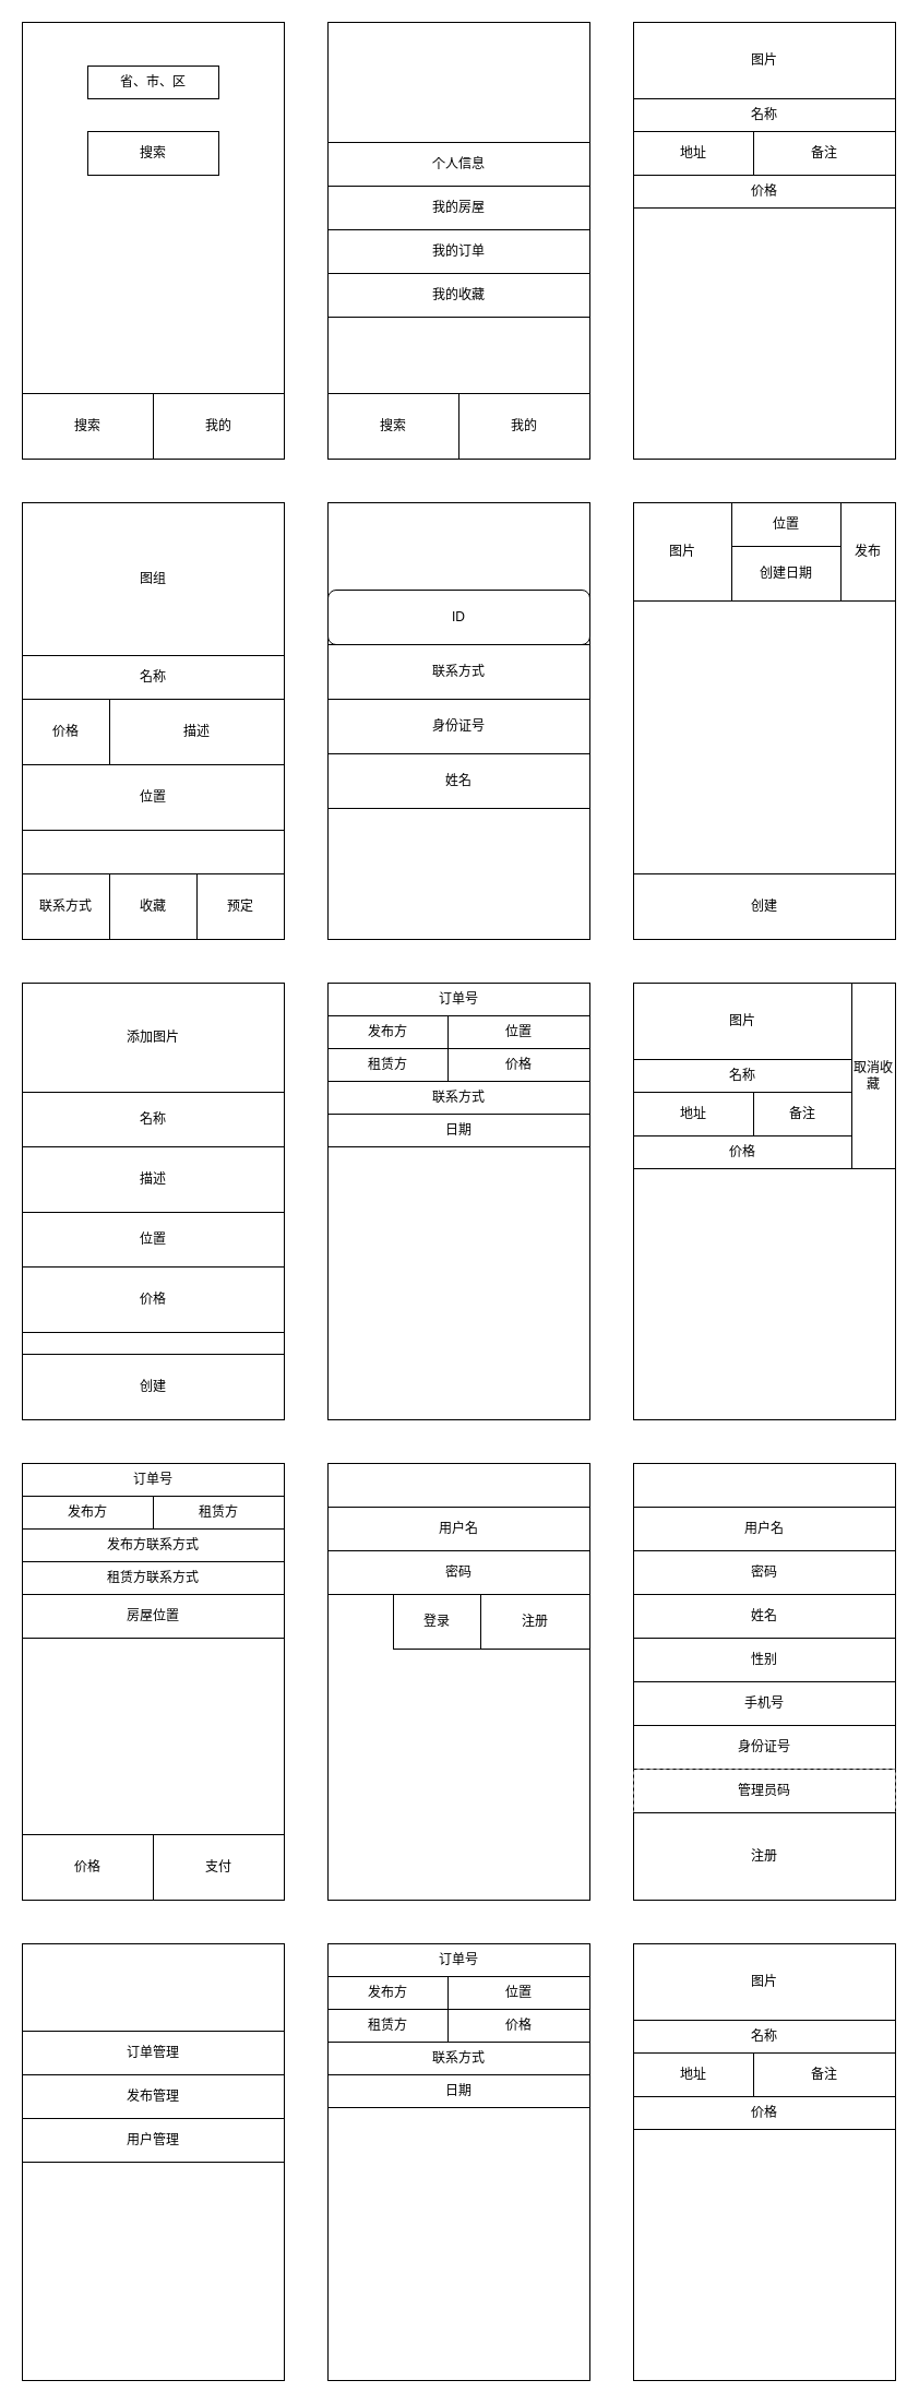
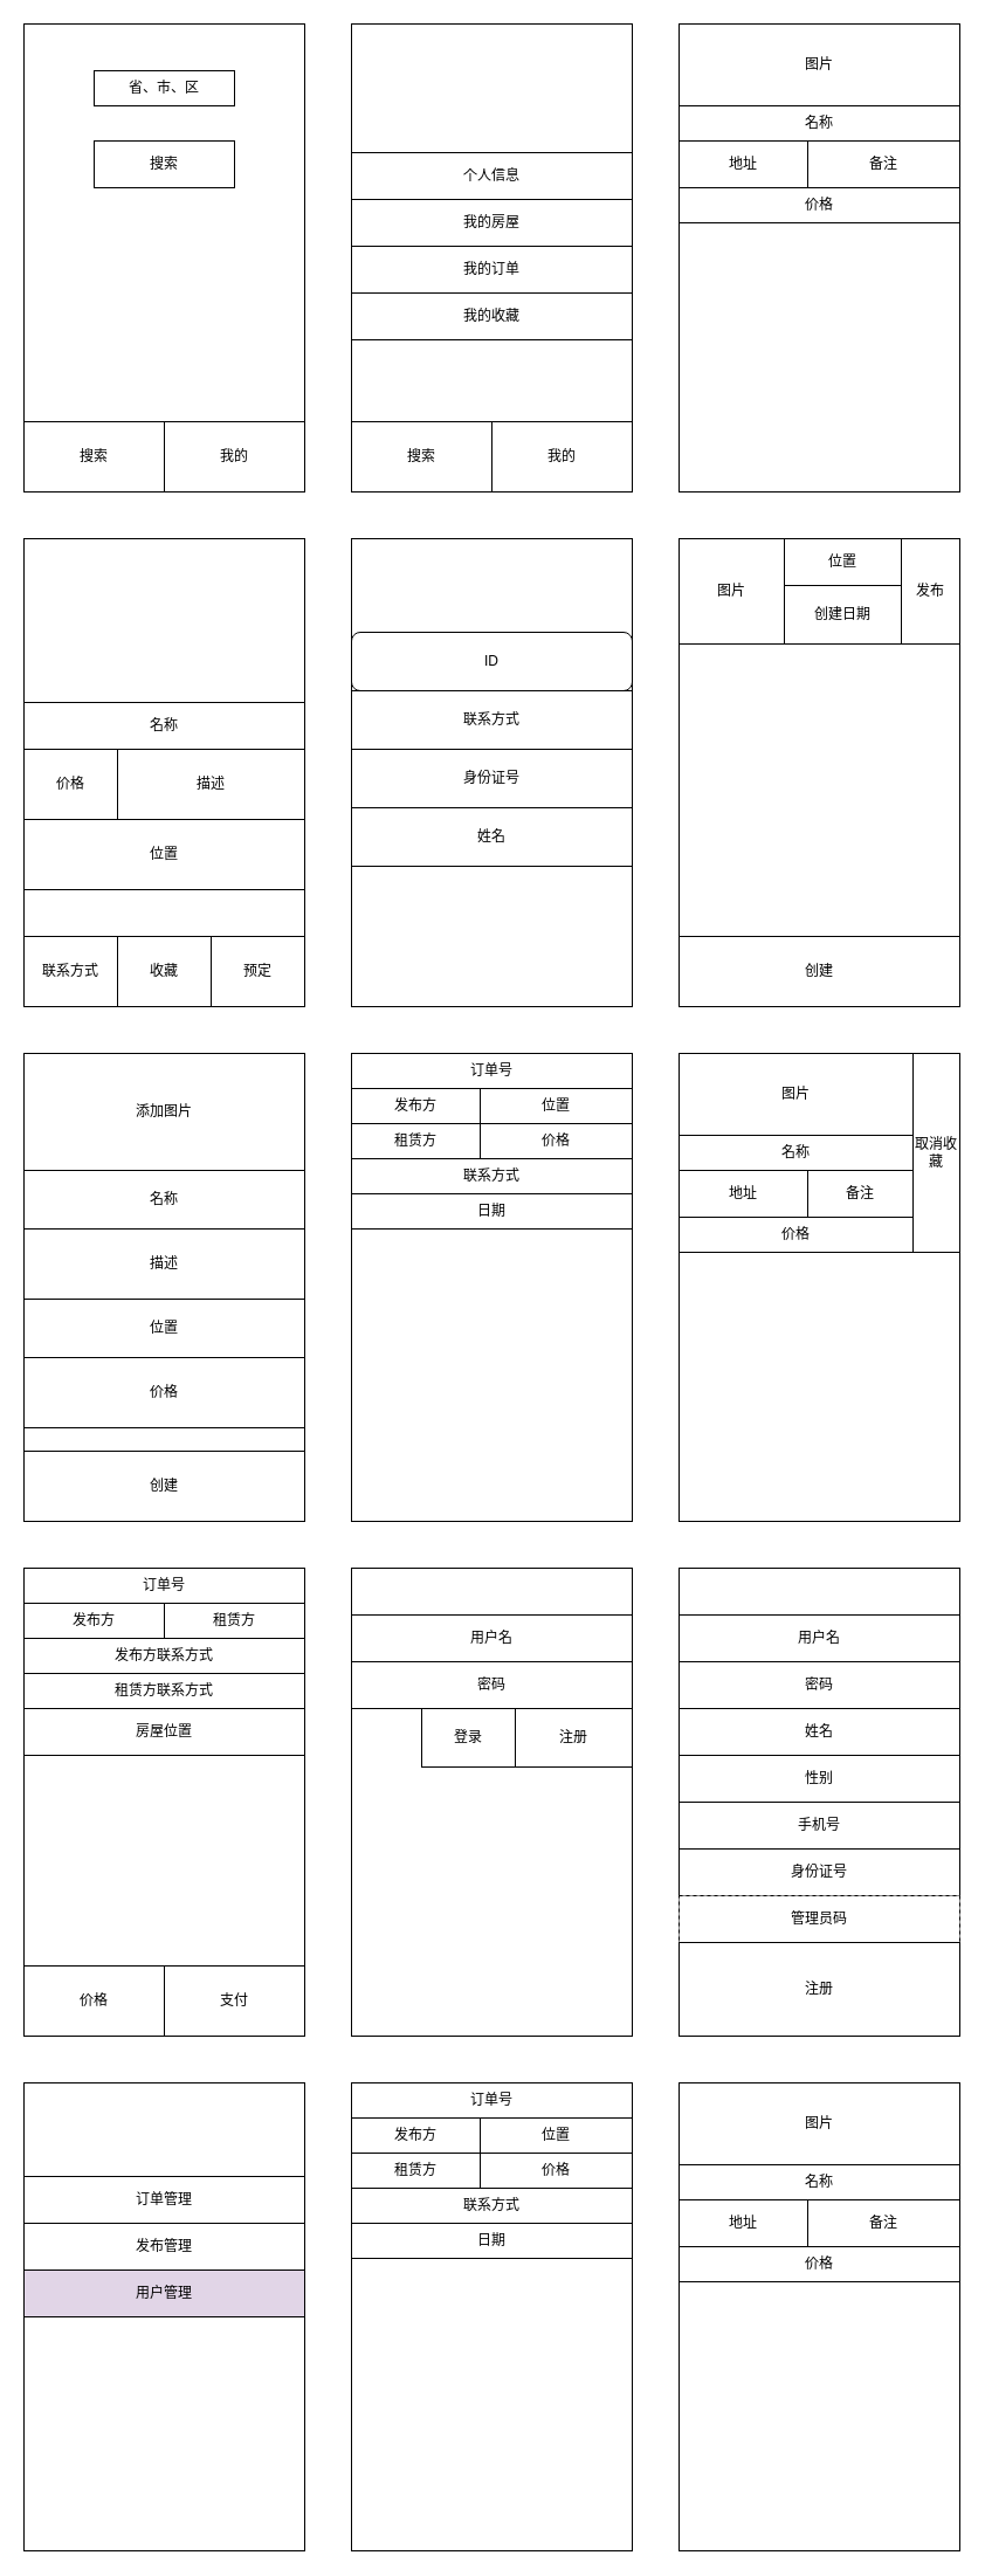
- <mxCell id="22" value="图组" style="rounded=0;whiteSpace=wrap;html=1;" vertex="1" parent="1"><mxGeometry y="460" width="240" height="140" as="geometry" x="20" /></mxCell>
- <mxCell id="93" value="用户管理" style="rounded=0;whiteSpace=wrap;html=1;" vertex="1" parent="1"><mxGeometry y="1940" width="240" height="40" as="geometry" x="20" /></mxCell>
+ <mxCell id="93" value="用户管理" style="rounded=0;whiteSpace=wrap;html=1;fillColor=#e1d5e7;" vertex="1" parent="1"><mxGeometry y="1940" width="240" height="40" as="geometry" x="20" /></mxCell>
